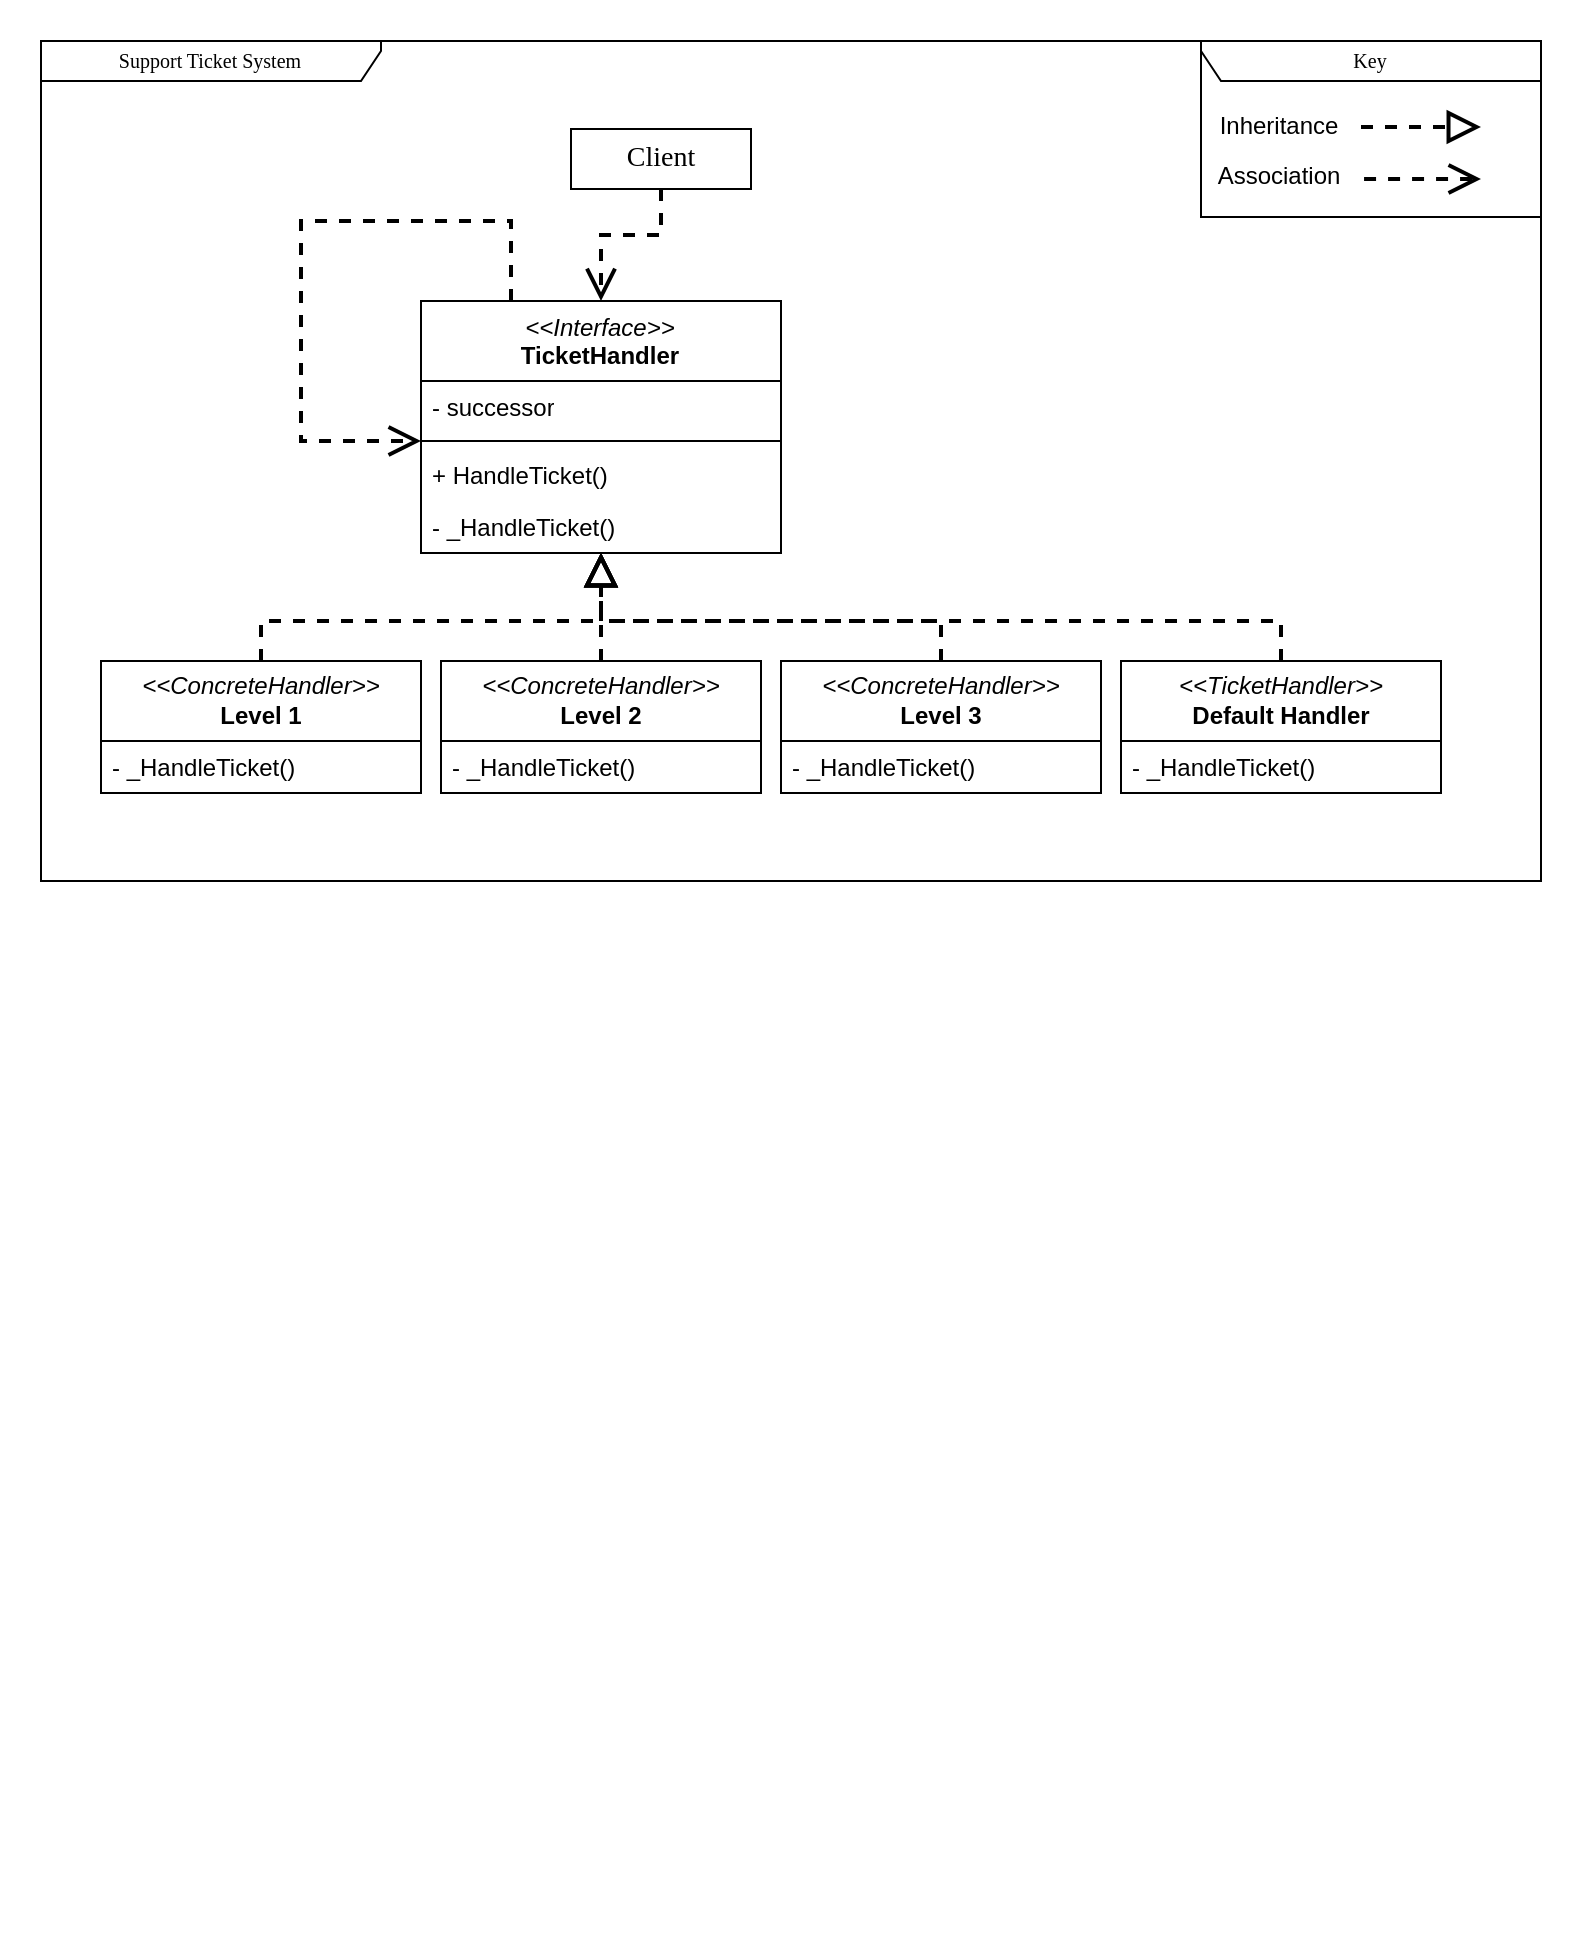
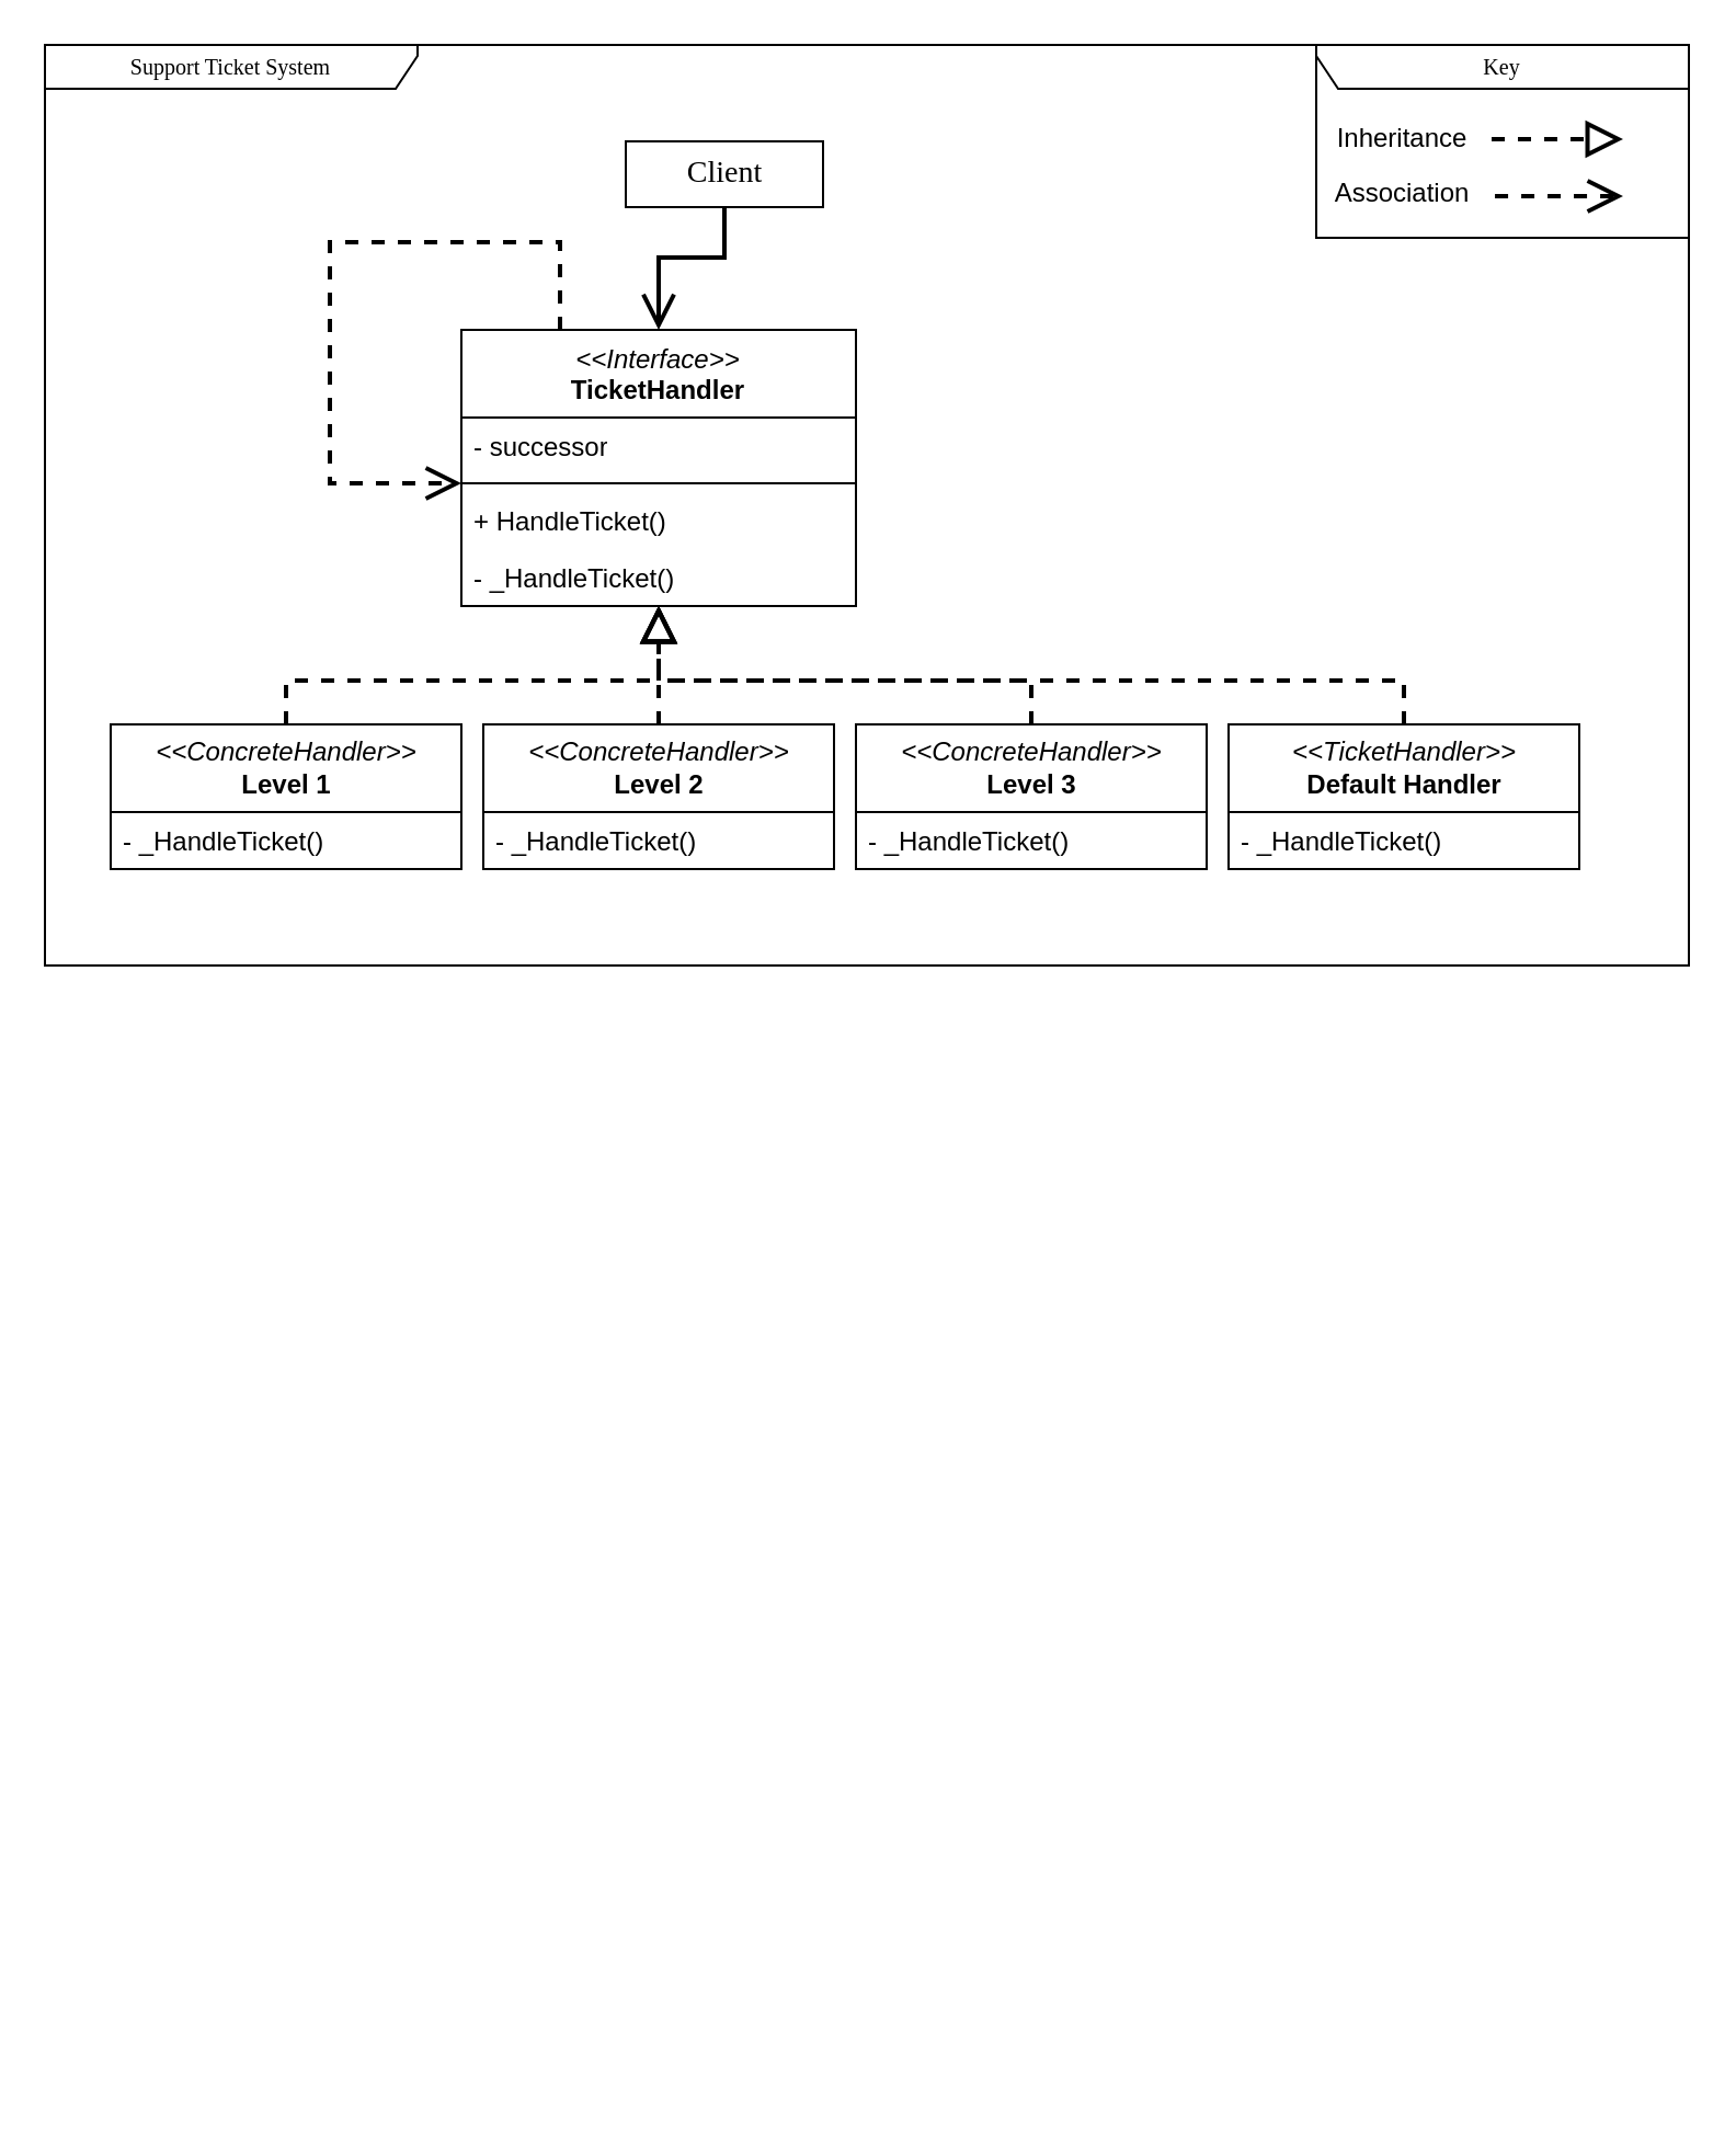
- <mxCell id="10" style="edgeStyle=orthogonalEdgeStyle;rounded=0;orthogonalLoop=1;jettySize=auto;html=1;strokeWidth=2;endSize=12;endArrow=open;endFill=0;dashed=1;" parent="1" source="11" target="21" edge="1"><mxGeometry relative="1" as="geometry" /></mxCell>
+ <mxCell id="10" style="edgeStyle=orthogonalEdgeStyle;rounded=0;orthogonalLoop=1;jettySize=auto;html=1;strokeWidth=2;endSize=12;endArrow=open;endFill=0;dashed=0;" parent="1" source="11" target="21" edge="1"><mxGeometry relative="1" as="geometry" /></mxCell>
